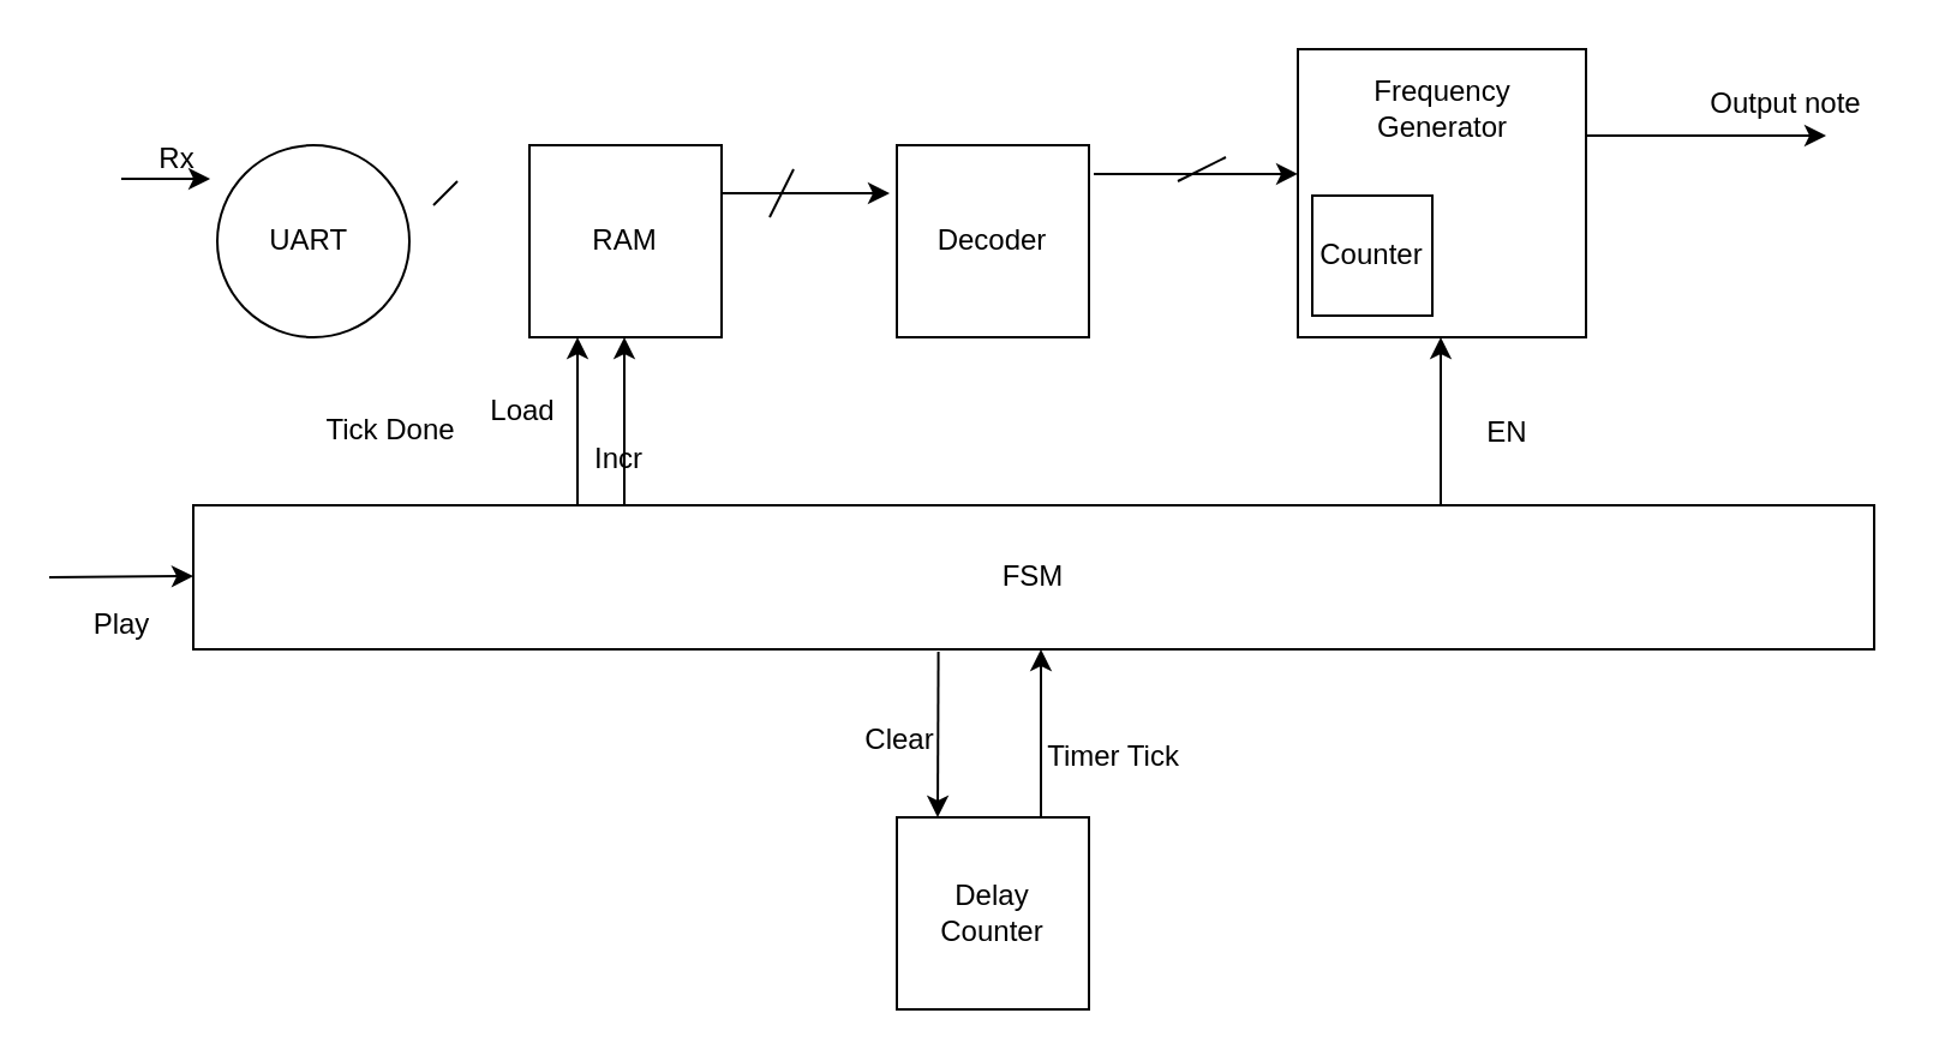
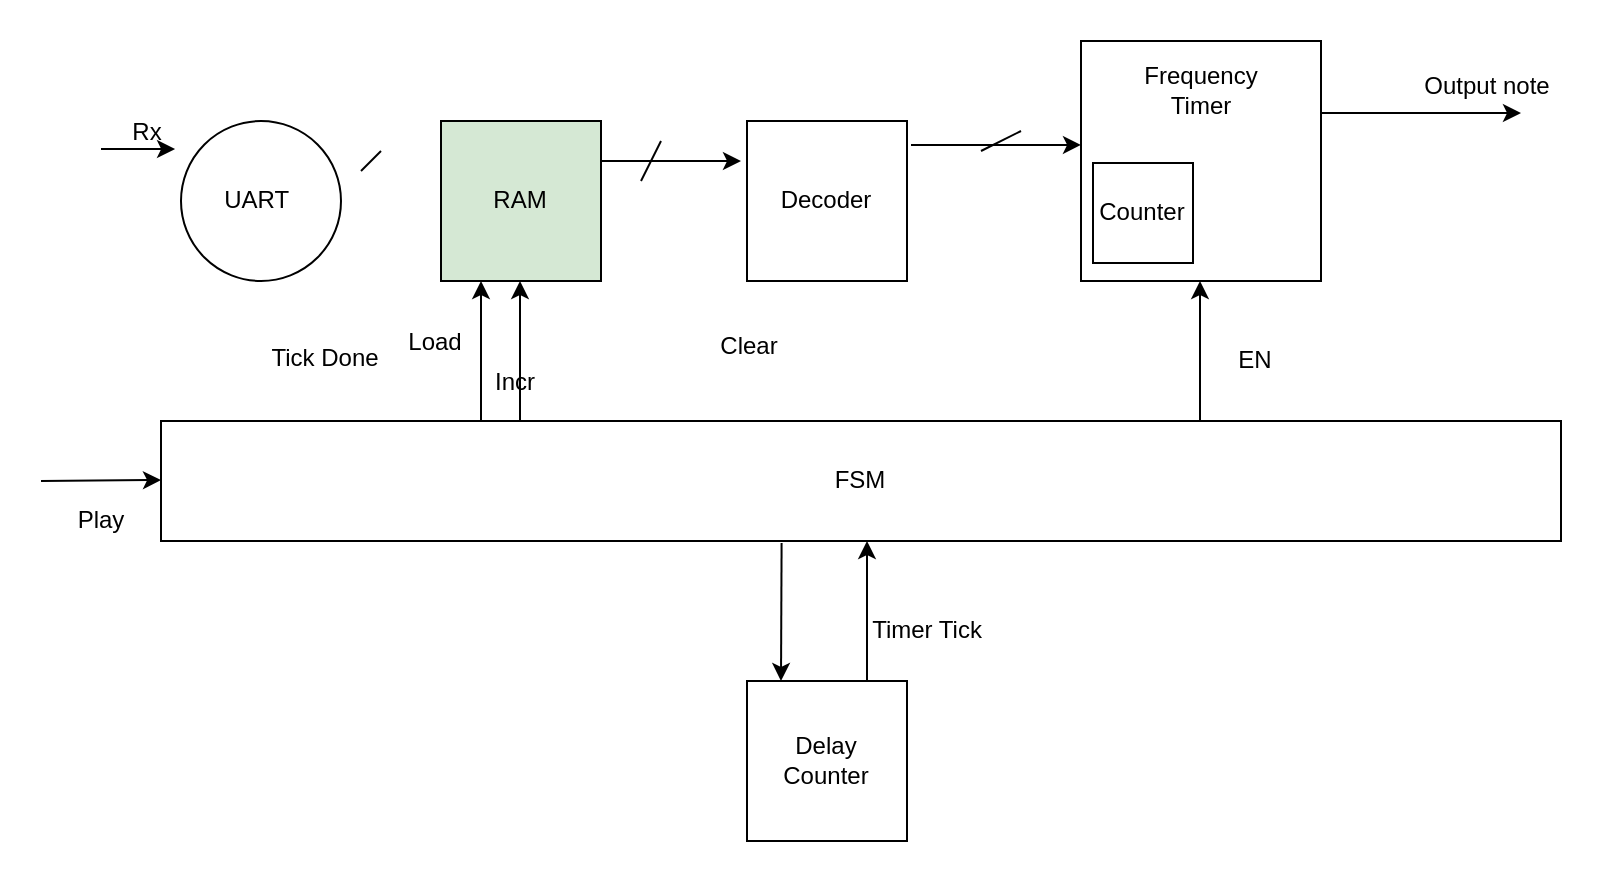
- <mxCell id="8" value="Frequency &lt;br&gt;Generator" style="text;html=1;align=center;verticalAlign=middle;resizable=0;points=[];autosize=1;" vertex="1" parent="6"><mxGeometry x="25" y="10" width="70" height="30" as="geometry" /></mxCell>
+ <mxCell id="8" value="Frequency &lt;br&gt;Timer" style="text;html=1;align=center;verticalAlign=middle;resizable=0;points=[];autosize=1;" vertex="1" parent="6"><mxGeometry x="25" y="10" width="70" height="30" as="geometry" /></mxCell>
- <mxCell id="4" value="RAM" style="whiteSpace=wrap;html=1;aspect=fixed;" vertex="1" parent="1"><mxGeometry x="220" y="60" width="80" height="80" as="geometry" /></mxCell>
+ <mxCell id="4" value="RAM" style="whiteSpace=wrap;html=1;aspect=fixed;fillColor=#d5e8d4;" vertex="1" parent="1"><mxGeometry x="220" y="60" width="80" height="80" as="geometry" /></mxCell>
- <mxCell id="23" value="Clear" style="text;html=1;align=center;verticalAlign=middle;resizable=0;points=[];autosize=1;" vertex="1" parent="1"><mxGeometry x="354" y="298" width="40" height="20" as="geometry" /></mxCell>
+ <mxCell id="23" value="Clear" style="text;html=1;align=center;verticalAlign=middle;resizable=0;points=[];autosize=1;" vertex="1" parent="1"><mxGeometry x="354" y="163" width="40" height="20" as="geometry" /></mxCell>
